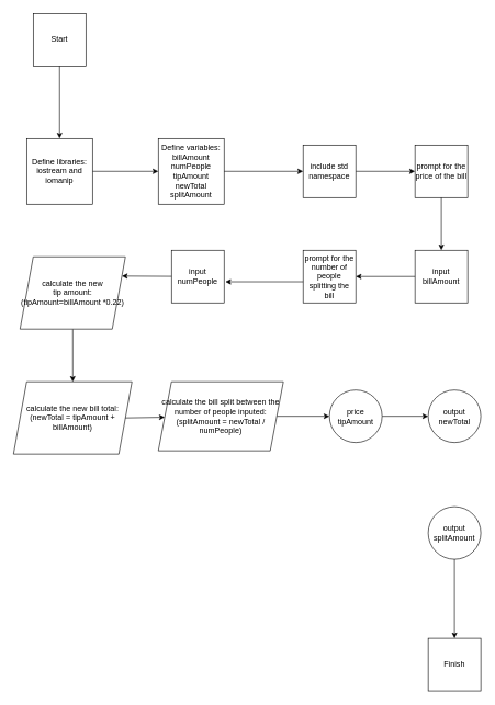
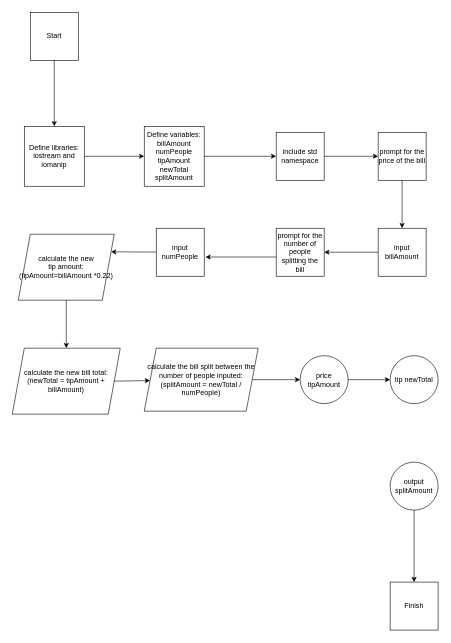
- <mxCell id="26" value="output newTotal" style="ellipse;whiteSpace=wrap;html=1;aspect=fixed;" vertex="1" parent="1"><mxGeometry x="650" y="592.5" width="80" height="80" as="geometry" /></mxCell>
+ <mxCell id="26" value="tip newTotal" style="ellipse;whiteSpace=wrap;html=1;aspect=fixed;" vertex="1" parent="1"><mxGeometry x="650" y="592.5" width="80" height="80" as="geometry" /></mxCell>
